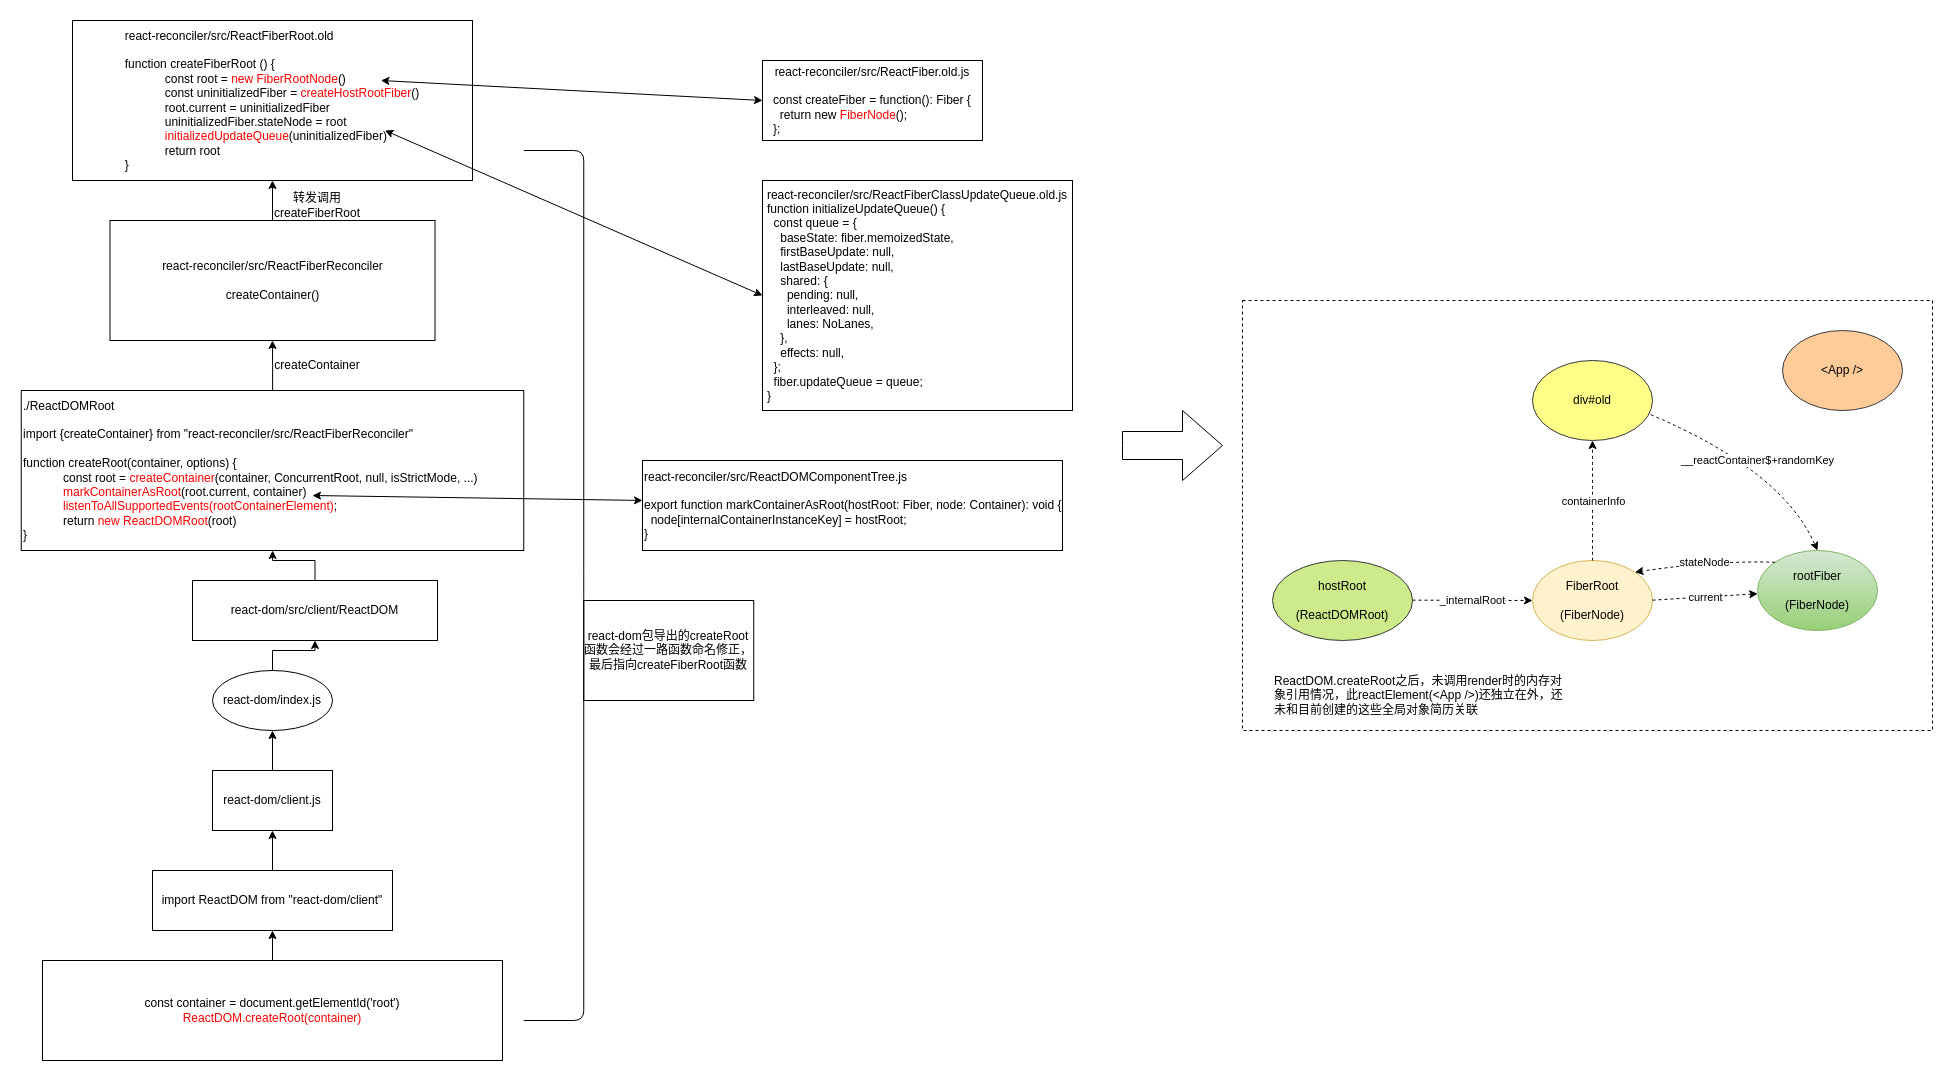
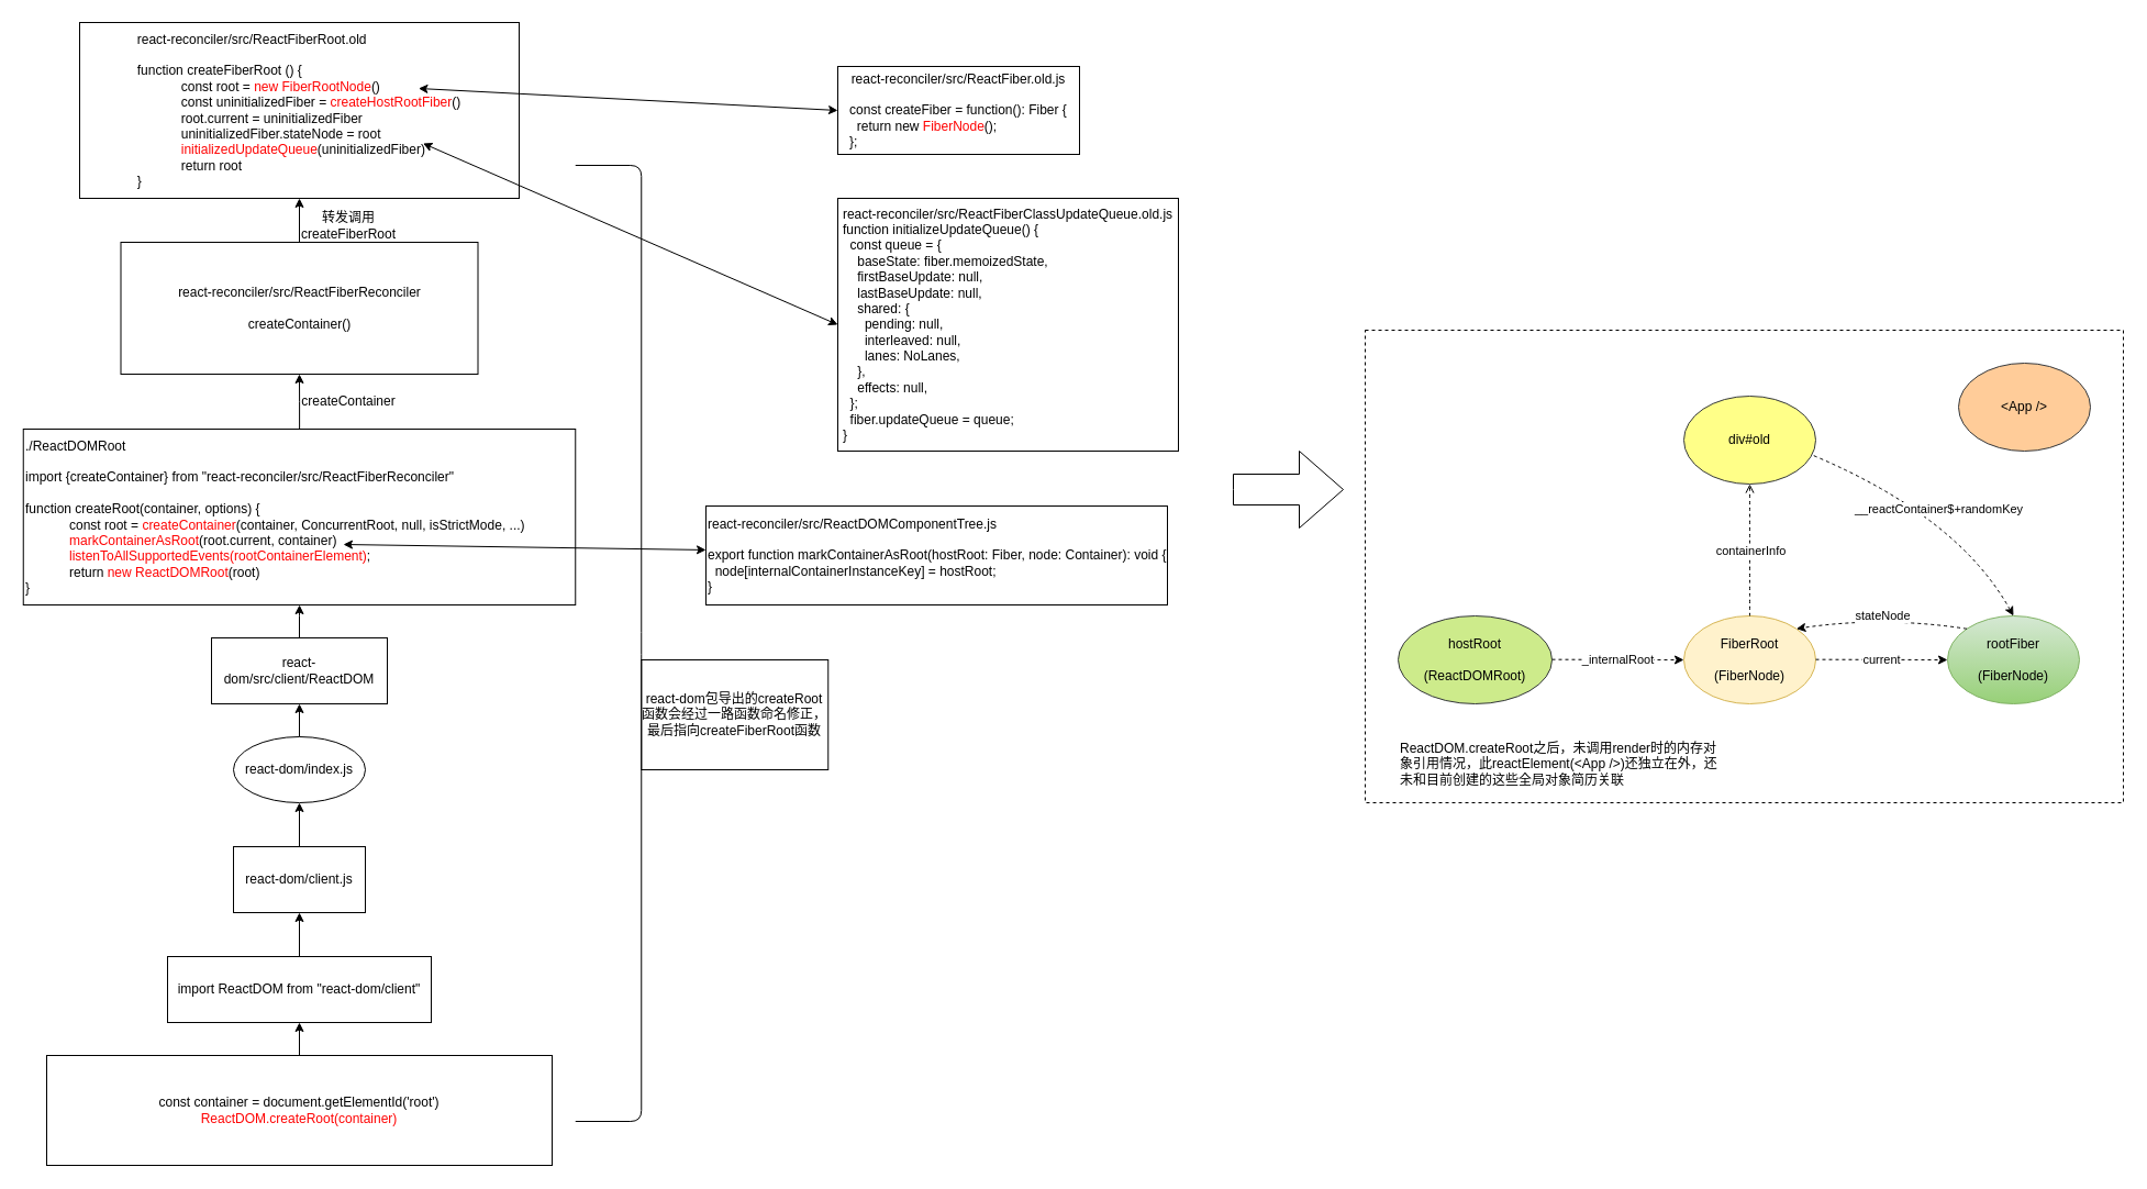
- <mxCell id="39" value="" style="endArrow=classic;html=1;entryX=0.5;entryY=1;entryDx=0;entryDy=0;curved=1;dashed=1;" edge="1" parent="1" source="30" target="29"><mxGeometry relative="1" as="geometry"><mxPoint x="1462" y="550" as="sourcePoint" /><mxPoint x="1562" y="550" as="targetPoint" /></mxGeometry></mxCell>
+ <mxCell id="39" value="" style="endArrow=open;html=1;entryX=0.5;entryY=1;entryDx=0;entryDy=0;curved=1;dashed=1;" edge="1" parent="1" source="30" target="29"><mxGeometry relative="1" as="geometry"><mxPoint x="1462" y="550" as="sourcePoint" /><mxPoint x="1562" y="550" as="targetPoint" /></mxGeometry></mxCell>
- <mxCell id="32" value="rootFiber&lt;br&gt;&lt;br&gt;(FiberNode)" style="ellipse;whiteSpace=wrap;html=1;fillColor=#d5e8d4;strokeColor=#82b366;gradientColor=#97d077;" vertex="1" parent="1"><mxGeometry x="1757" y="550" width="120" height="80" as="geometry" /></mxCell>
+ <mxCell id="32" value="rootFiber&lt;br&gt;&lt;br&gt;(FiberNode)" style="ellipse;whiteSpace=wrap;html=1;fillColor=#d5e8d4;strokeColor=#82b366;gradientColor=#97d077;" vertex="1" parent="1"><mxGeometry x="1772" y="560" width="120" height="80" as="geometry" /></mxCell>
- <mxCell id="13" value="react-dom/src/client/ReactDOM" style="rounded=0;whiteSpace=wrap;html=1;" parent="1" vertex="1"><mxGeometry x="192" y="580" width="245" height="60" as="geometry" /></mxCell>
+ <mxCell id="13" value="react-dom/src/client/ReactDOM" style="rounded=0;whiteSpace=wrap;html=1;" parent="1" vertex="1"><mxGeometry x="192" y="580" width="160" height="60" as="geometry" /></mxCell>
